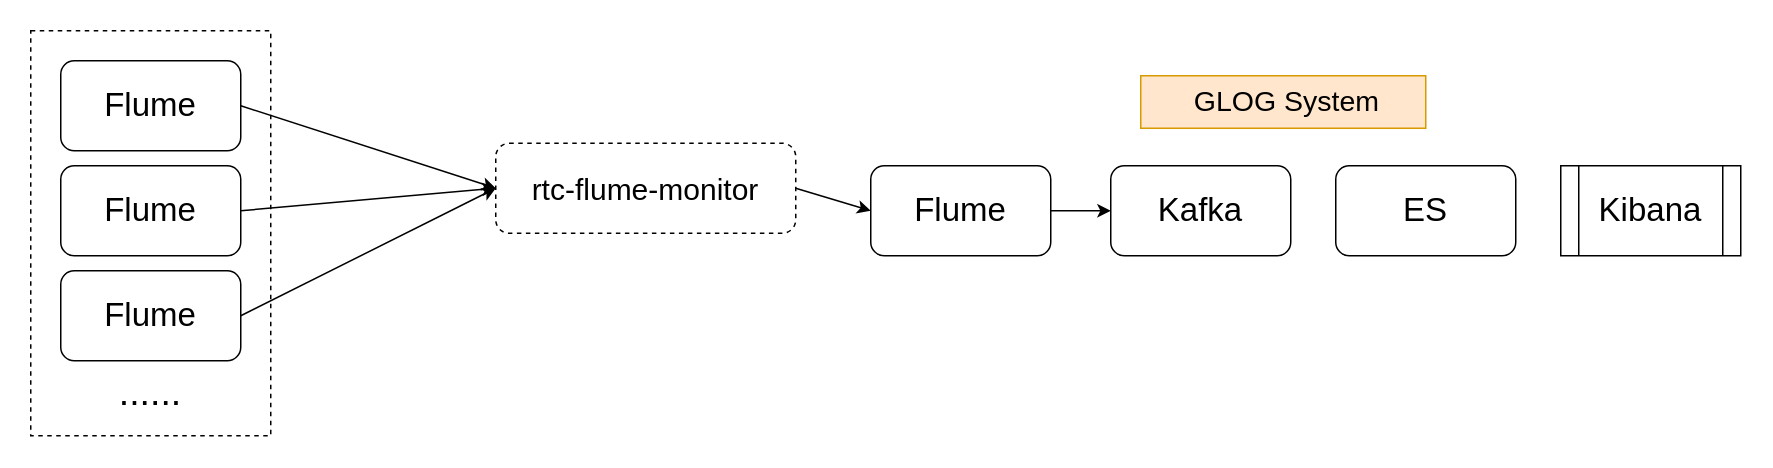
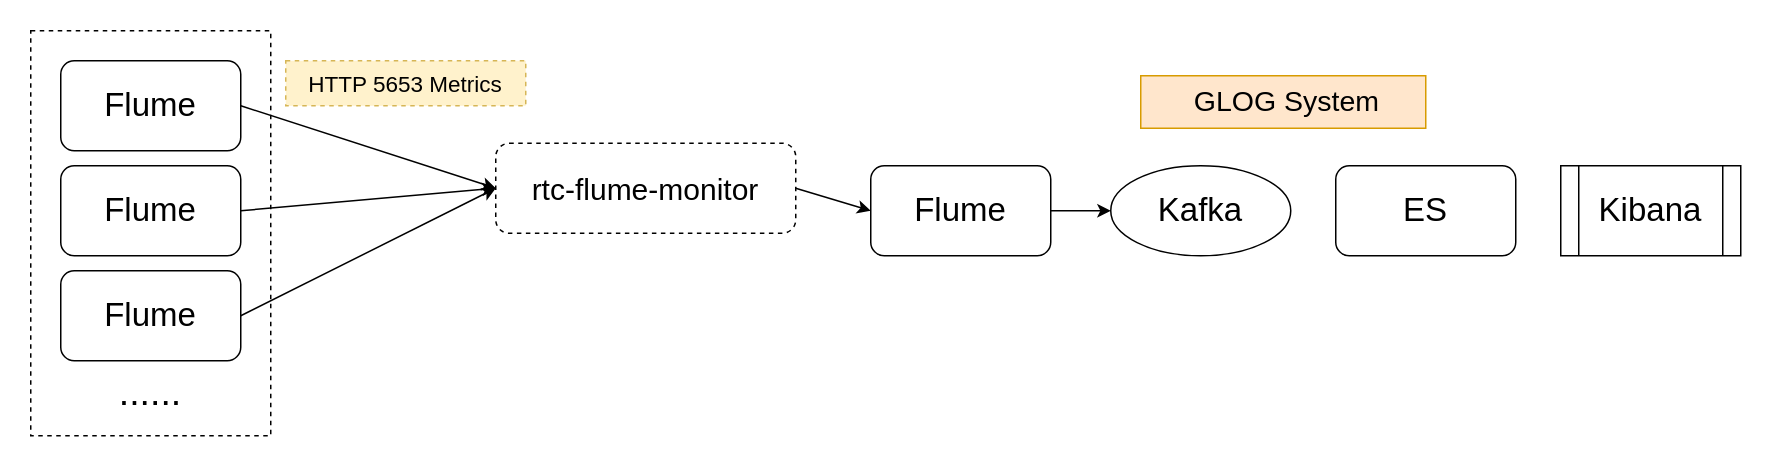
+ <mxCell id="12" value="&lt;font style=&quot;font-size: 15px&quot;&gt;HTTP 5653 Metrics&lt;/font&gt;" style="text;html=1;strokeColor=#d6b656;fillColor=#fff2cc;align=center;verticalAlign=middle;whiteSpace=wrap;rounded=0;dashed=1;" vertex="1" parent="1"><mxGeometry x="190" y="40" width="160" height="30" as="geometry" /></mxCell>
- <mxCell id="15" value="&lt;font style=&quot;font-size: 22px&quot;&gt;Kafka&lt;/font&gt;" style="rounded=1;whiteSpace=wrap;html=1;strokeWidth=1;fillColor=none;" vertex="1" parent="1"><mxGeometry x="740" y="110" width="120" height="60" as="geometry" /></mxCell>
+ <mxCell id="15" value="&lt;font style=&quot;font-size: 22px&quot;&gt;Kafka&lt;/font&gt;" style="ellipse;whiteSpace=wrap;html=1;strokeWidth=1;fillColor=none;" vertex="1" parent="1"><mxGeometry x="740" y="110" width="120" height="60" as="geometry" /></mxCell>
